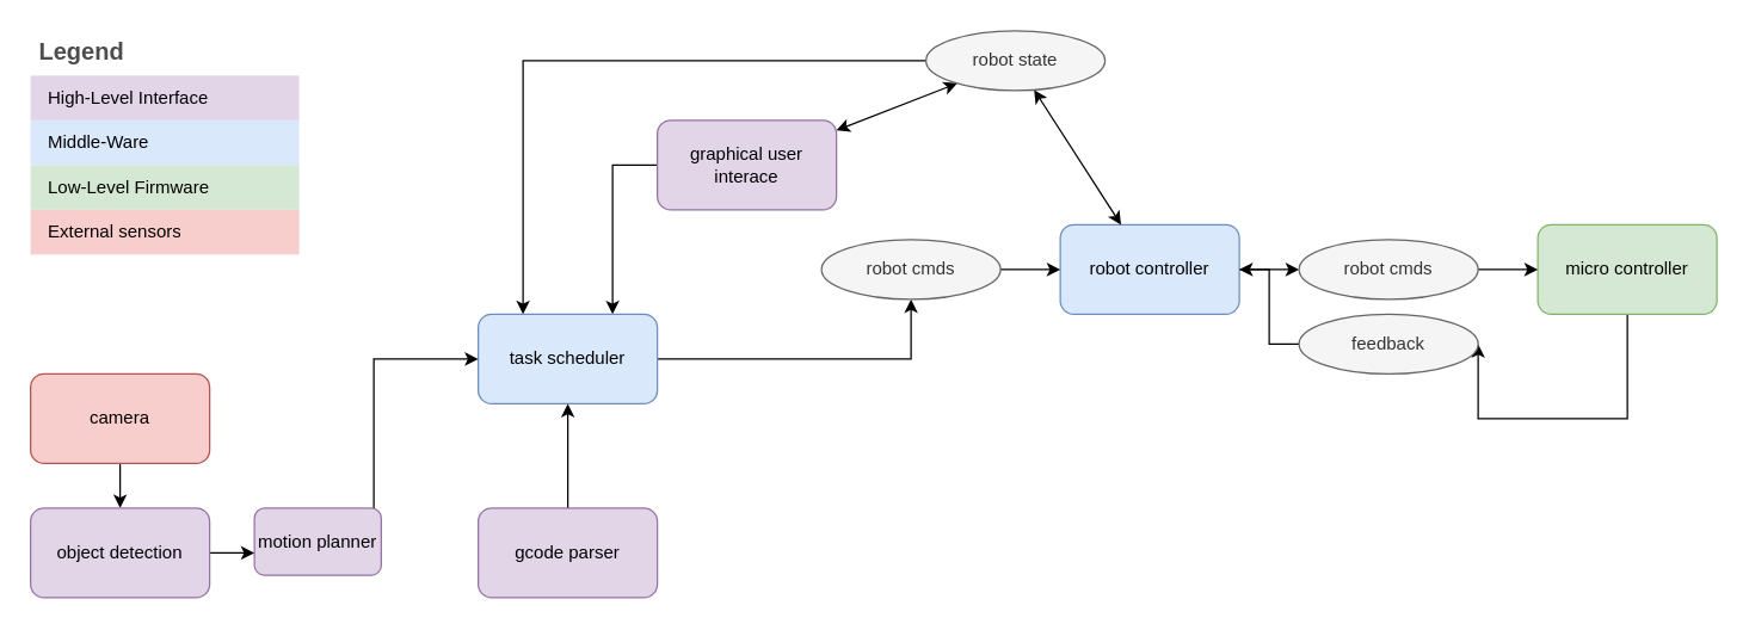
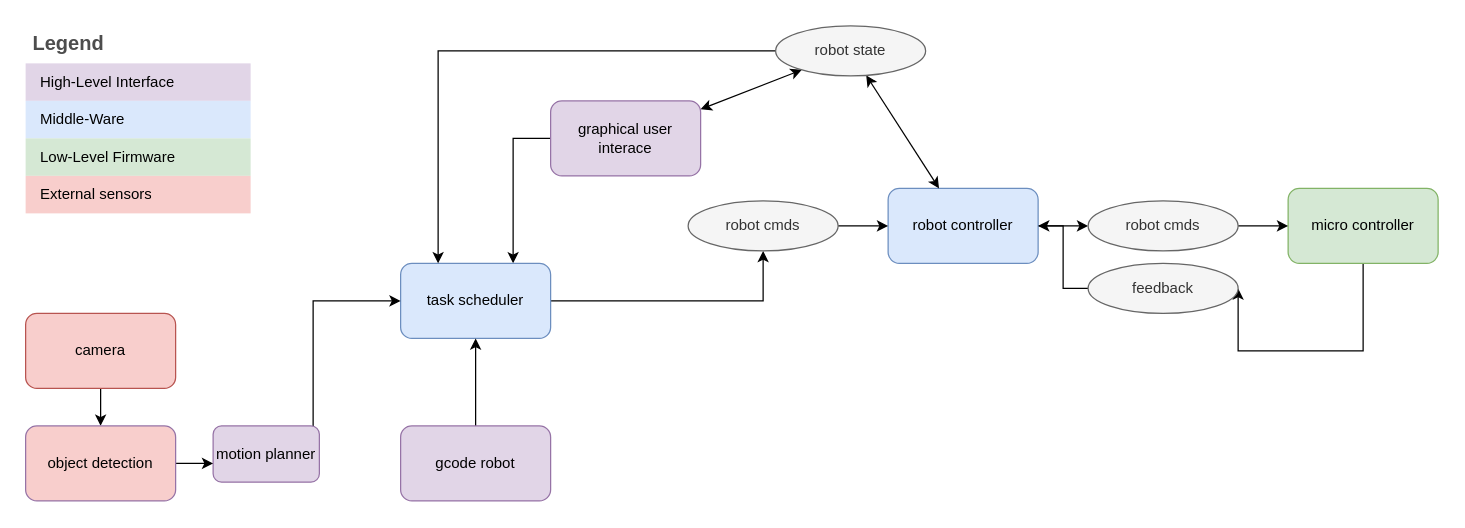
- <mxCell id="27" value="object detection" style="rounded=1;whiteSpace=wrap;html=1;fillColor=#e1d5e7;strokeColor=#9673a6;" parent="1" vertex="1"><mxGeometry x="20" y="340" width="120" height="60" as="geometry" /></mxCell>
+ <mxCell id="27" value="object detection" style="rounded=1;whiteSpace=wrap;html=1;fillColor=#f8cecc;strokeColor=#9673a6;" parent="1" vertex="1"><mxGeometry x="20" y="340" width="120" height="60" as="geometry" /></mxCell>
- <mxCell id="21" value="gcode parser" style="rounded=1;whiteSpace=wrap;html=1;fillColor=#e1d5e7;strokeColor=#9673a6;" parent="1" vertex="1"><mxGeometry x="320" y="340" width="120" height="60" as="geometry" /></mxCell>
+ <mxCell id="21" value="gcode robot" style="rounded=1;whiteSpace=wrap;html=1;fillColor=#e1d5e7;strokeColor=#9673a6;" parent="1" vertex="1"><mxGeometry x="320" y="340" width="120" height="60" as="geometry" /></mxCell>
